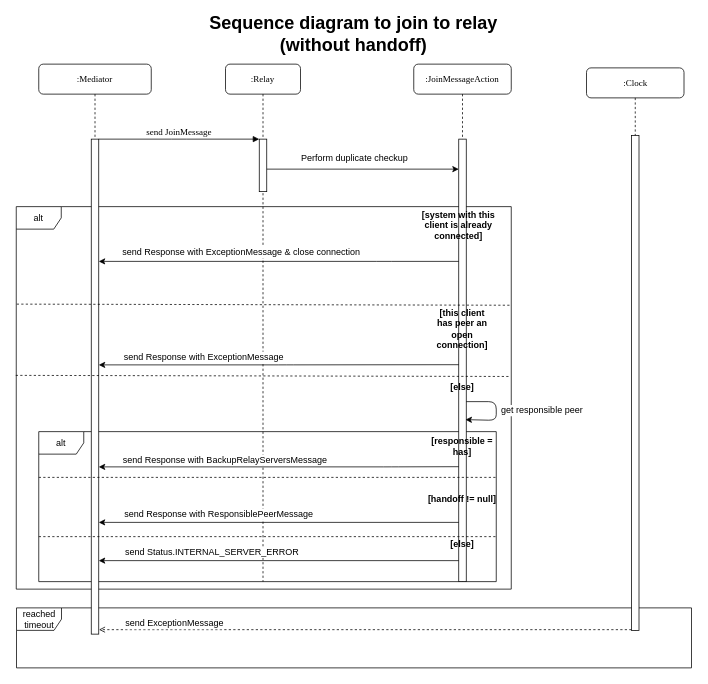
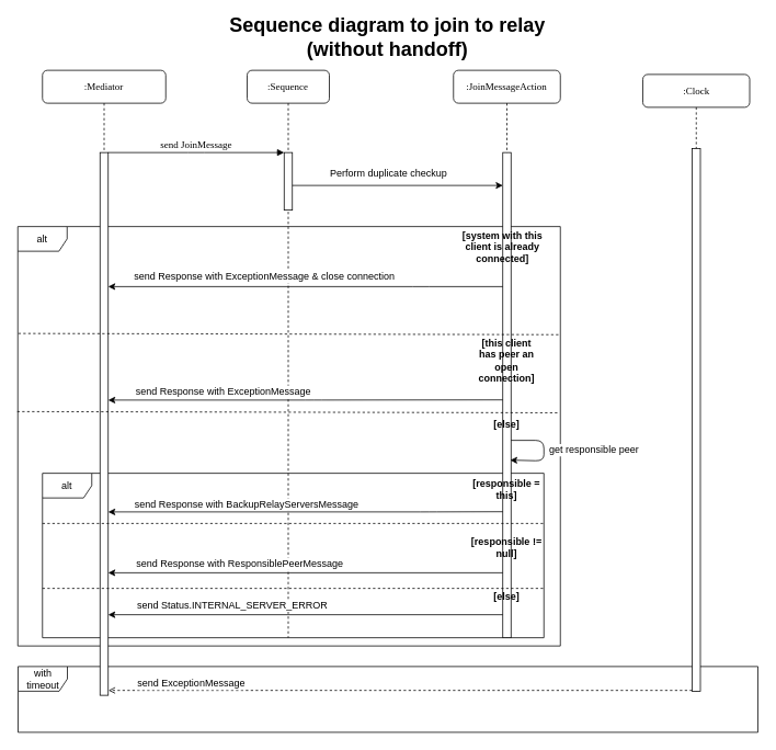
- <mxCell id="5" value=":Relay" style="shape=umlLifeline;perimeter=lifelinePerimeter;whiteSpace=wrap;html=1;container=1;collapsible=0;recursiveResize=0;outlineConnect=0;rounded=1;shadow=0;comic=0;labelBackgroundColor=none;strokeWidth=1;fontFamily=Verdana;fontSize=12;align=center;" parent="1" vertex="1"><mxGeometry x="300.17" y="70" width="100" height="690" as="geometry" /></mxCell>
+ <mxCell id="5" value=":Sequence" style="shape=umlLifeline;perimeter=lifelinePerimeter;whiteSpace=wrap;html=1;container=1;collapsible=0;recursiveResize=0;outlineConnect=0;rounded=1;shadow=0;comic=0;labelBackgroundColor=none;strokeWidth=1;fontFamily=Verdana;fontSize=12;align=center;" parent="1" vertex="1"><mxGeometry x="300.17" y="70" width="100" height="690" as="geometry" /></mxCell>
- <mxCell id="16" value="&lt;b&gt;[responsible = has]&lt;/b&gt;" style="text;html=1;strokeColor=none;fillColor=none;align=center;verticalAlign=middle;whiteSpace=wrap;rounded=0;" parent="11" vertex="1"><mxGeometry x="10" y="500" width="110" height="20" as="geometry" /></mxCell>
+ <mxCell id="16" value="&lt;b&gt;[responsible = this]&lt;/b&gt;" style="text;html=1;strokeColor=none;fillColor=none;align=center;verticalAlign=middle;whiteSpace=wrap;rounded=0;" parent="11" vertex="1"><mxGeometry x="10" y="500" width="110" height="20" as="geometry" /></mxCell>
- <mxCell id="30" value="&lt;b&gt;[handoff != null]&lt;/b&gt;" style="text;html=1;strokeColor=none;fillColor=none;align=center;verticalAlign=middle;whiteSpace=wrap;rounded=0;" parent="1" vertex="1"><mxGeometry x="561.17" y="640" width="110" height="20" as="geometry" /></mxCell>
+ <mxCell id="30" value="&lt;b&gt;[responsible != null]&lt;/b&gt;" style="text;html=1;strokeColor=none;fillColor=none;align=center;verticalAlign=middle;whiteSpace=wrap;rounded=0;" parent="1" vertex="1"><mxGeometry x="561.17" y="640" width="110" height="20" as="geometry" /></mxCell>
- <mxCell id="2" value="reached timeout" style="shape=umlFrame;whiteSpace=wrap;html=1;" parent="1" vertex="1"><mxGeometry x="21.5" y="795" width="900" height="80" as="geometry" /></mxCell>
+ <mxCell id="2" value="with timeout" style="shape=umlFrame;whiteSpace=wrap;html=1;" parent="1" vertex="1"><mxGeometry x="21.5" y="795" width="900" height="80" as="geometry" /></mxCell>
